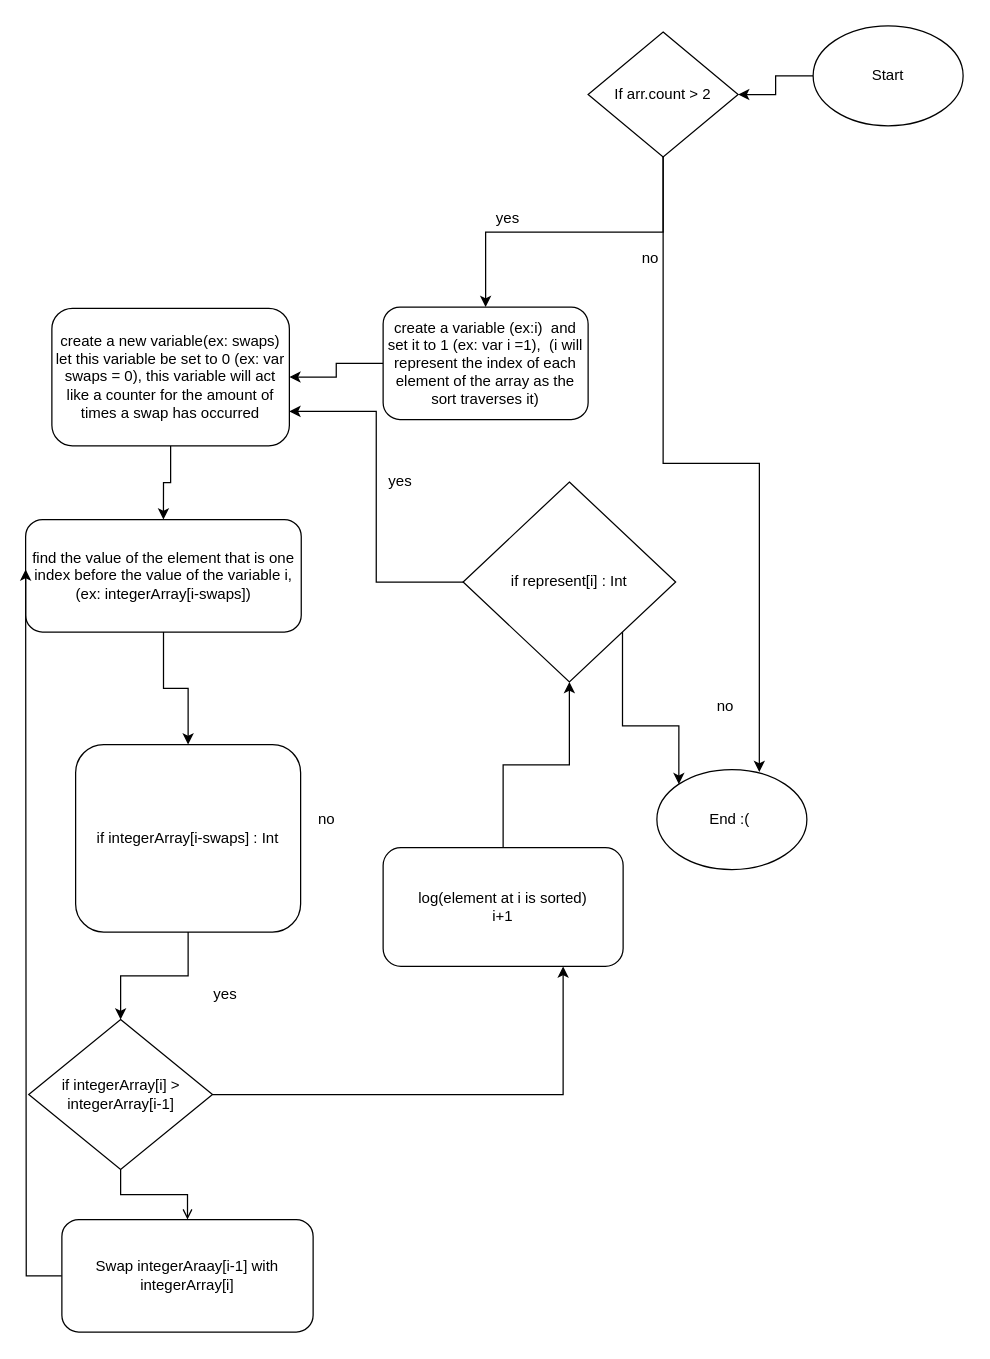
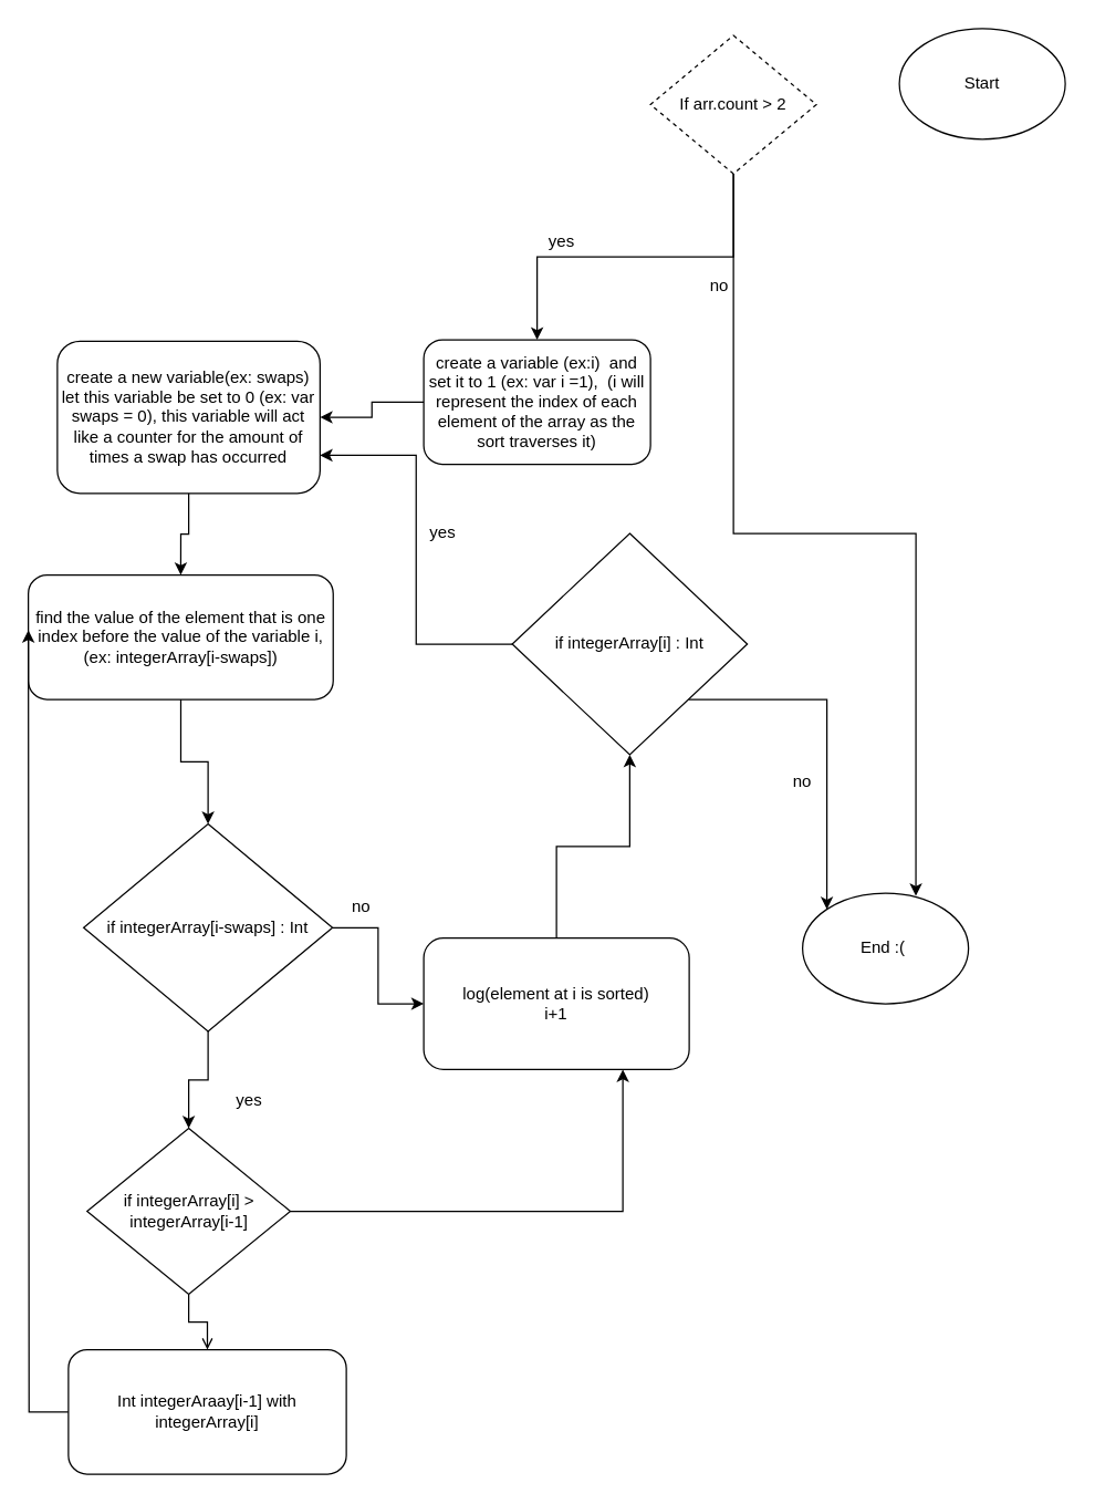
- <mxCell id="2" style="edgeStyle=orthogonalEdgeStyle;rounded=0;orthogonalLoop=1;jettySize=auto;html=1;entryX=1;entryY=0.5;entryDx=0;entryDy=0;" parent="1" source="3" target="6" edge="1"><mxGeometry relative="1" as="geometry" /></mxCell>
- <mxCell id="6" value="If arr.count &amp;gt; 2" style="rhombus;whiteSpace=wrap;html=1;" parent="1" vertex="1"><mxGeometry x="470" y="25" width="120" height="100" as="geometry" /></mxCell>
+ <mxCell id="6" value="If arr.count &amp;gt; 2" style="rhombus;whiteSpace=wrap;html=1;dashed=1;" parent="1" vertex="1"><mxGeometry x="470" y="25" width="120" height="100" as="geometry" /></mxCell>
- <mxCell id="24" value="&lt;span&gt;if represent[i] : Int&lt;/span&gt;" style="rhombus;whiteSpace=wrap;html=1;" parent="1" vertex="1"><mxGeometry x="370" y="385" width="170" height="160" as="geometry" /></mxCell>
+ <mxCell id="24" value="&lt;span&gt;if integerArray[i] : Int&lt;/span&gt;" style="rhombus;whiteSpace=wrap;html=1;" parent="1" vertex="1"><mxGeometry x="370" y="385" width="170" height="160" as="geometry" /></mxCell>
- <mxCell id="8" value="End :(&amp;nbsp;" style="ellipse;whiteSpace=wrap;html=1;" parent="1" vertex="1"><mxGeometry x="525" y="615" width="120" height="80" as="geometry" /></mxCell>
+ <mxCell id="8" value="End :(&amp;nbsp;" style="ellipse;whiteSpace=wrap;html=1;" parent="1" vertex="1"><mxGeometry x="580" y="645" width="120" height="80" as="geometry" /></mxCell>
- <mxCell id="18" value="if integerArray[i-swaps] : Int" style="whiteSpace=wrap;html=1;rounded=1;" parent="1" vertex="1"><mxGeometry x="60" y="595" width="180" height="150" as="geometry" /></mxCell>
+ <mxCell id="18" value="if integerArray[i-swaps] : Int" style="rhombus;whiteSpace=wrap;html=1;" parent="1" vertex="1"><mxGeometry x="60" y="595" width="180" height="150" as="geometry" /></mxCell>
+ <mxCell id="16" style="edgeStyle=orthogonalEdgeStyle;rounded=0;orthogonalLoop=1;jettySize=auto;html=1;entryX=0;entryY=0.5;entryDx=0;entryDy=0;" parent="1" source="18" target="21" edge="1"><mxGeometry relative="1" as="geometry"><mxPoint x="360" y="670" as="targetPoint" /></mxGeometry></mxCell>
- <mxCell id="30" value="if integerArray[i] &amp;gt; integerArray[i-1]" style="rhombus;whiteSpace=wrap;html=1;" parent="1" vertex="1"><mxGeometry x="22.5" y="815" width="147" height="120" as="geometry" /></mxCell>
+ <mxCell id="30" value="if integerArray[i] &amp;gt; integerArray[i-1]" style="rhombus;whiteSpace=wrap;html=1;" parent="1" vertex="1"><mxGeometry x="62.5" y="815" width="147" height="120" as="geometry" /></mxCell>
- <mxCell id="32" value="Swap integerAraay[i-1] with integerArray[i]" style="rounded=1;whiteSpace=wrap;html=1;" parent="1" vertex="1"><mxGeometry x="49" y="975" width="201" height="90" as="geometry" /></mxCell>
+ <mxCell id="32" value="Int integerAraay[i-1] with integerArray[i]" style="rounded=1;whiteSpace=wrap;html=1;" parent="1" vertex="1"><mxGeometry x="49" y="975" width="201" height="90" as="geometry" /></mxCell>
